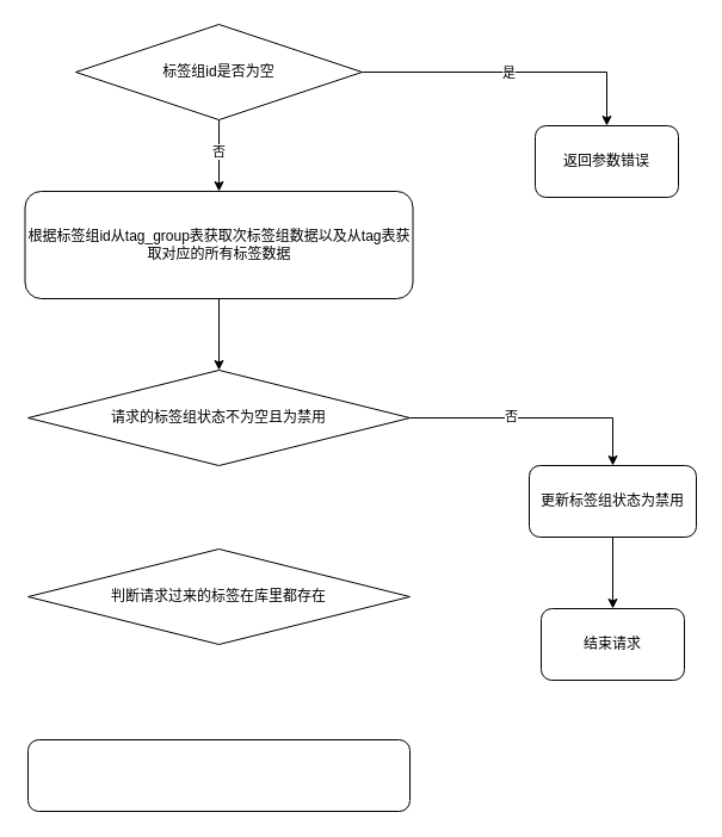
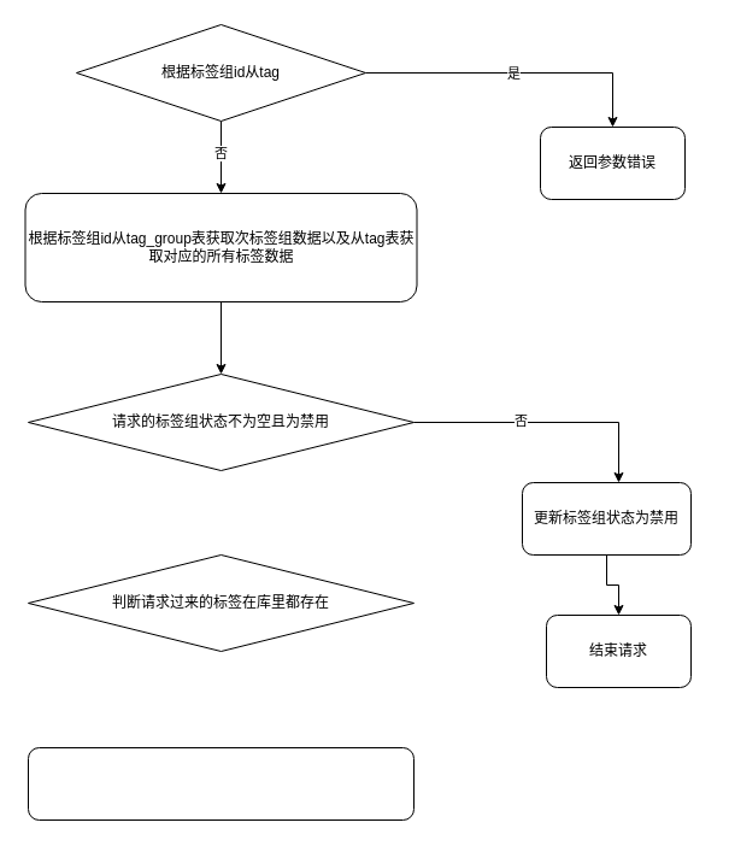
- <mxCell id="6" value="标签组id是否为空" style="rhombus;whiteSpace=wrap;html=1;" vertex="1" parent="1"><mxGeometry x="63" y="20" width="240" height="80" as="geometry" /></mxCell>
+ <mxCell id="6" value="根据标签组id从tag" style="rhombus;whiteSpace=wrap;html=1;" vertex="1" parent="1"><mxGeometry x="63" y="20" width="240" height="80" as="geometry" /></mxCell>
- <mxCell id="14" value="更新标签组状态为禁用" style="rounded=1;whiteSpace=wrap;html=1;" vertex="1" parent="1"><mxGeometry x="443" y="390" width="140" height="60" as="geometry" /></mxCell>
+ <mxCell id="14" value="更新标签组状态为禁用" style="rounded=1;whiteSpace=wrap;html=1;" vertex="1" parent="1"><mxGeometry x="433" y="400" width="140" height="60" as="geometry" /></mxCell>
